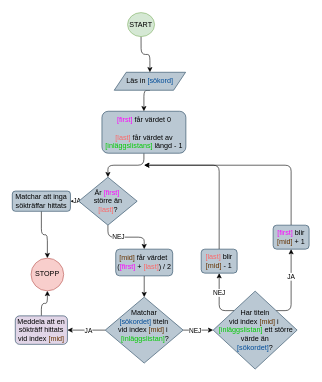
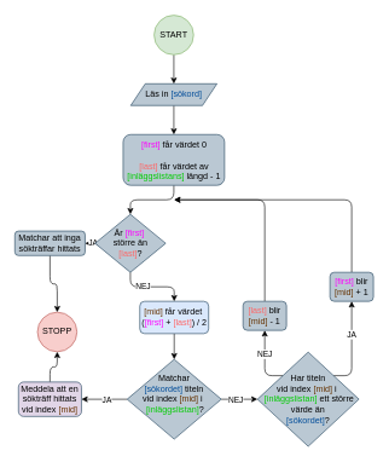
- <mxCell id="7" value="START" style="ellipse;whiteSpace=wrap;html=1;aspect=fixed;fillColor=#d5e8d4;strokeColor=#82b366;" vertex="1" parent="1"><mxGeometry x="212.25" y="20.5" width="45" height="40" as="geometry" /></mxCell>
+ <mxCell id="7" value="START" style="ellipse;whiteSpace=wrap;html=1;aspect=fixed;fillColor=#d5e8d4;strokeColor=#82b366;" vertex="1" parent="1"><mxGeometry x="212.25" y="20.5" width="54.5" height="54.5" as="geometry" /></mxCell>
- <mxCell id="3" value="Läs in &lt;font color=&quot;#004c99&quot;&gt;[sökord]&lt;/font&gt;" style="shape=parallelogram;perimeter=parallelogramPerimeter;whiteSpace=wrap;html=1;fixedSize=1;fillColor=#bac8d3;strokeColor=#23445d;" vertex="1" parent="1"><mxGeometry x="190" y="120" width="119" height="30" as="geometry" /></mxCell>
+ <mxCell id="3" value="Läs in &lt;font color=&quot;#004c99&quot;&gt;[sökord]&lt;/font&gt;" style="shape=parallelogram;perimeter=parallelogramPerimeter;whiteSpace=wrap;html=1;fixedSize=1;fillColor=#bac8d3;strokeColor=#23445d;" vertex="1" parent="1"><mxGeometry x="180" y="115" width="119" height="30" as="geometry" /></mxCell>
- <mxCell id="14" value="&lt;div&gt;&lt;font color=&quot;#663300&quot;&gt;[mid]&lt;/font&gt; får värdet&amp;nbsp;&lt;/div&gt;&lt;div&gt;(&lt;font color=&quot;#ff00ff&quot;&gt;[first]&lt;/font&gt; + &lt;font color=&quot;#ff6666&quot;&gt;[last]&lt;/font&gt;) / 2&lt;/div&gt;" style="rounded=1;whiteSpace=wrap;html=1;fontSize=12;glass=0;strokeWidth=1;shadow=0;fillColor=#bac8d3;strokeColor=#23445d;" vertex="1" parent="1"><mxGeometry x="192.5" y="415" width="95" height="44.5" as="geometry" /></mxCell>
+ <mxCell id="14" value="&lt;div&gt;&lt;font color=&quot;#663300&quot;&gt;[mid]&lt;/font&gt; får värdet&amp;nbsp;&lt;/div&gt;&lt;div&gt;(&lt;font color=&quot;#ff00ff&quot;&gt;[first]&lt;/font&gt; + &lt;font color=&quot;#ff6666&quot;&gt;[last]&lt;/font&gt;) / 2&lt;/div&gt;" style="rounded=1;whiteSpace=wrap;html=1;fontSize=12;glass=0;strokeWidth=1;shadow=0;fillColor=#dae8fc;strokeColor=#23445d;" vertex="1" parent="1"><mxGeometry x="192.5" y="415" width="95" height="44.5" as="geometry" /></mxCell>
